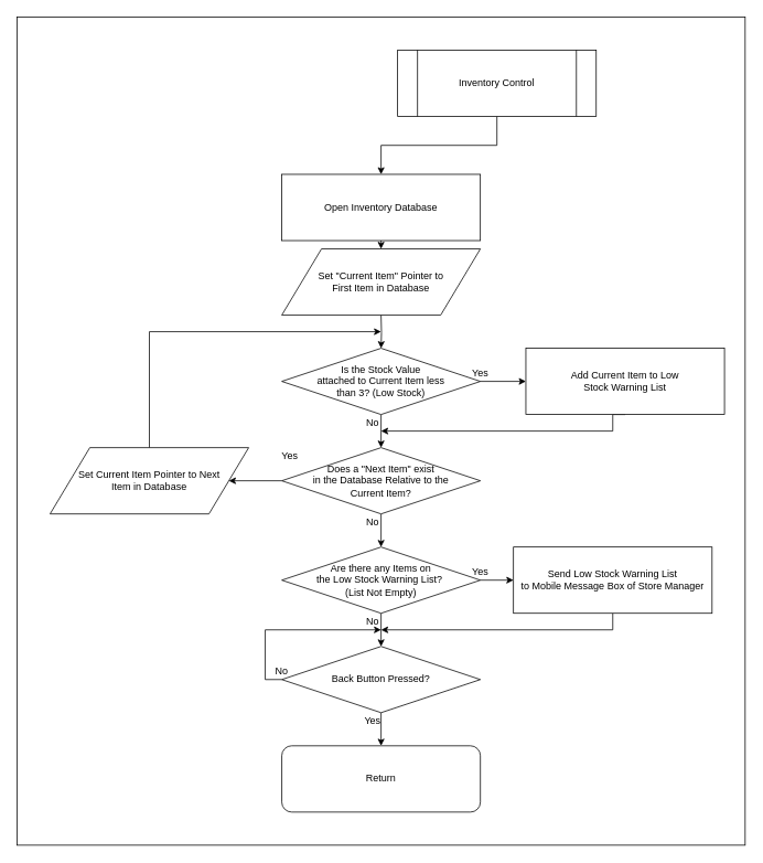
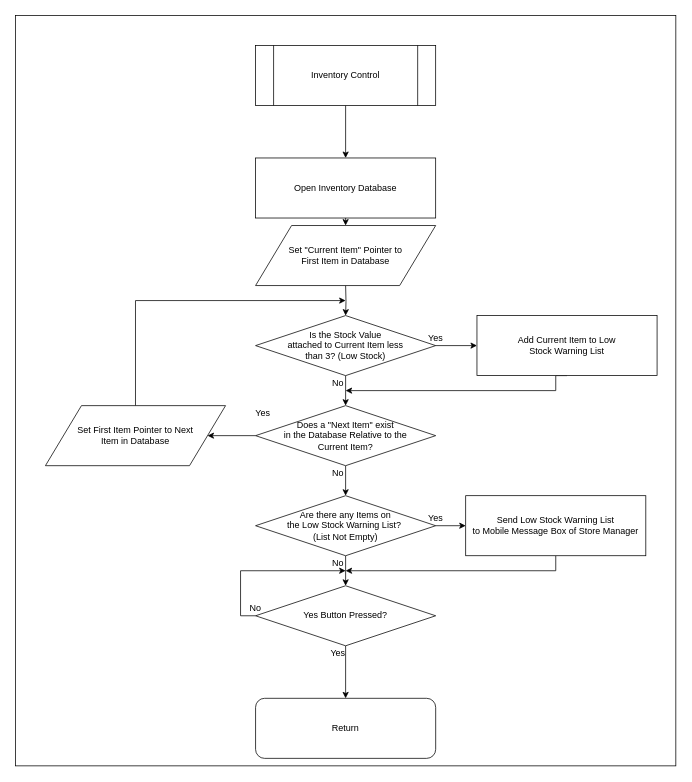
- <mxCell id="4" value="Inventory Control" style="shape=process;whiteSpace=wrap;html=1;backgroundOutline=1;" parent="1" vertex="1"><mxGeometry x="480" y="60" width="240" height="80" as="geometry" /></mxCell>
+ <mxCell id="4" value="Inventory Control" style="shape=process;whiteSpace=wrap;html=1;backgroundOutline=1;" parent="1" vertex="1"><mxGeometry x="340" y="60" width="240" height="80" as="geometry" /></mxCell>
- <mxCell id="34" value="&lt;span style=&quot;white-space: normal&quot;&gt;Set Current Item Pointer to Next &lt;br&gt;Item&amp;nbsp;&lt;/span&gt;&lt;span style=&quot;white-space: normal&quot;&gt;in Database&lt;/span&gt;" style="shape=parallelogram;perimeter=parallelogramPerimeter;whiteSpace=wrap;html=1;" vertex="1" parent="1"><mxGeometry x="60" y="540" width="240" height="80" as="geometry" /></mxCell>
+ <mxCell id="34" value="&lt;span style=&quot;white-space: normal&quot;&gt;Set First Item Pointer to Next &lt;br&gt;Item&amp;nbsp;&lt;/span&gt;&lt;span style=&quot;white-space: normal&quot;&gt;in Database&lt;/span&gt;" style="shape=parallelogram;perimeter=parallelogramPerimeter;whiteSpace=wrap;html=1;" vertex="1" parent="1"><mxGeometry x="60" y="540" width="240" height="80" as="geometry" /></mxCell>
- <mxCell id="7" value="Back Button Pressed?" style="rhombus;whiteSpace=wrap;html=1;" parent="1" vertex="1"><mxGeometry x="340" y="780" width="240" height="80" as="geometry" /></mxCell>
+ <mxCell id="7" value="Yes Button Pressed?" style="rhombus;whiteSpace=wrap;html=1;" parent="1" vertex="1"><mxGeometry x="340" y="780" width="240" height="80" as="geometry" /></mxCell>
- <mxCell id="5" value="Return" style="rounded=1;whiteSpace=wrap;html=1;" parent="1" vertex="1"><mxGeometry x="340" y="900" width="240" height="80" as="geometry" /></mxCell>
+ <mxCell id="5" value="Return" style="rounded=1;whiteSpace=wrap;html=1;" parent="1" vertex="1"><mxGeometry x="340" y="930" width="240" height="80" as="geometry" /></mxCell>
